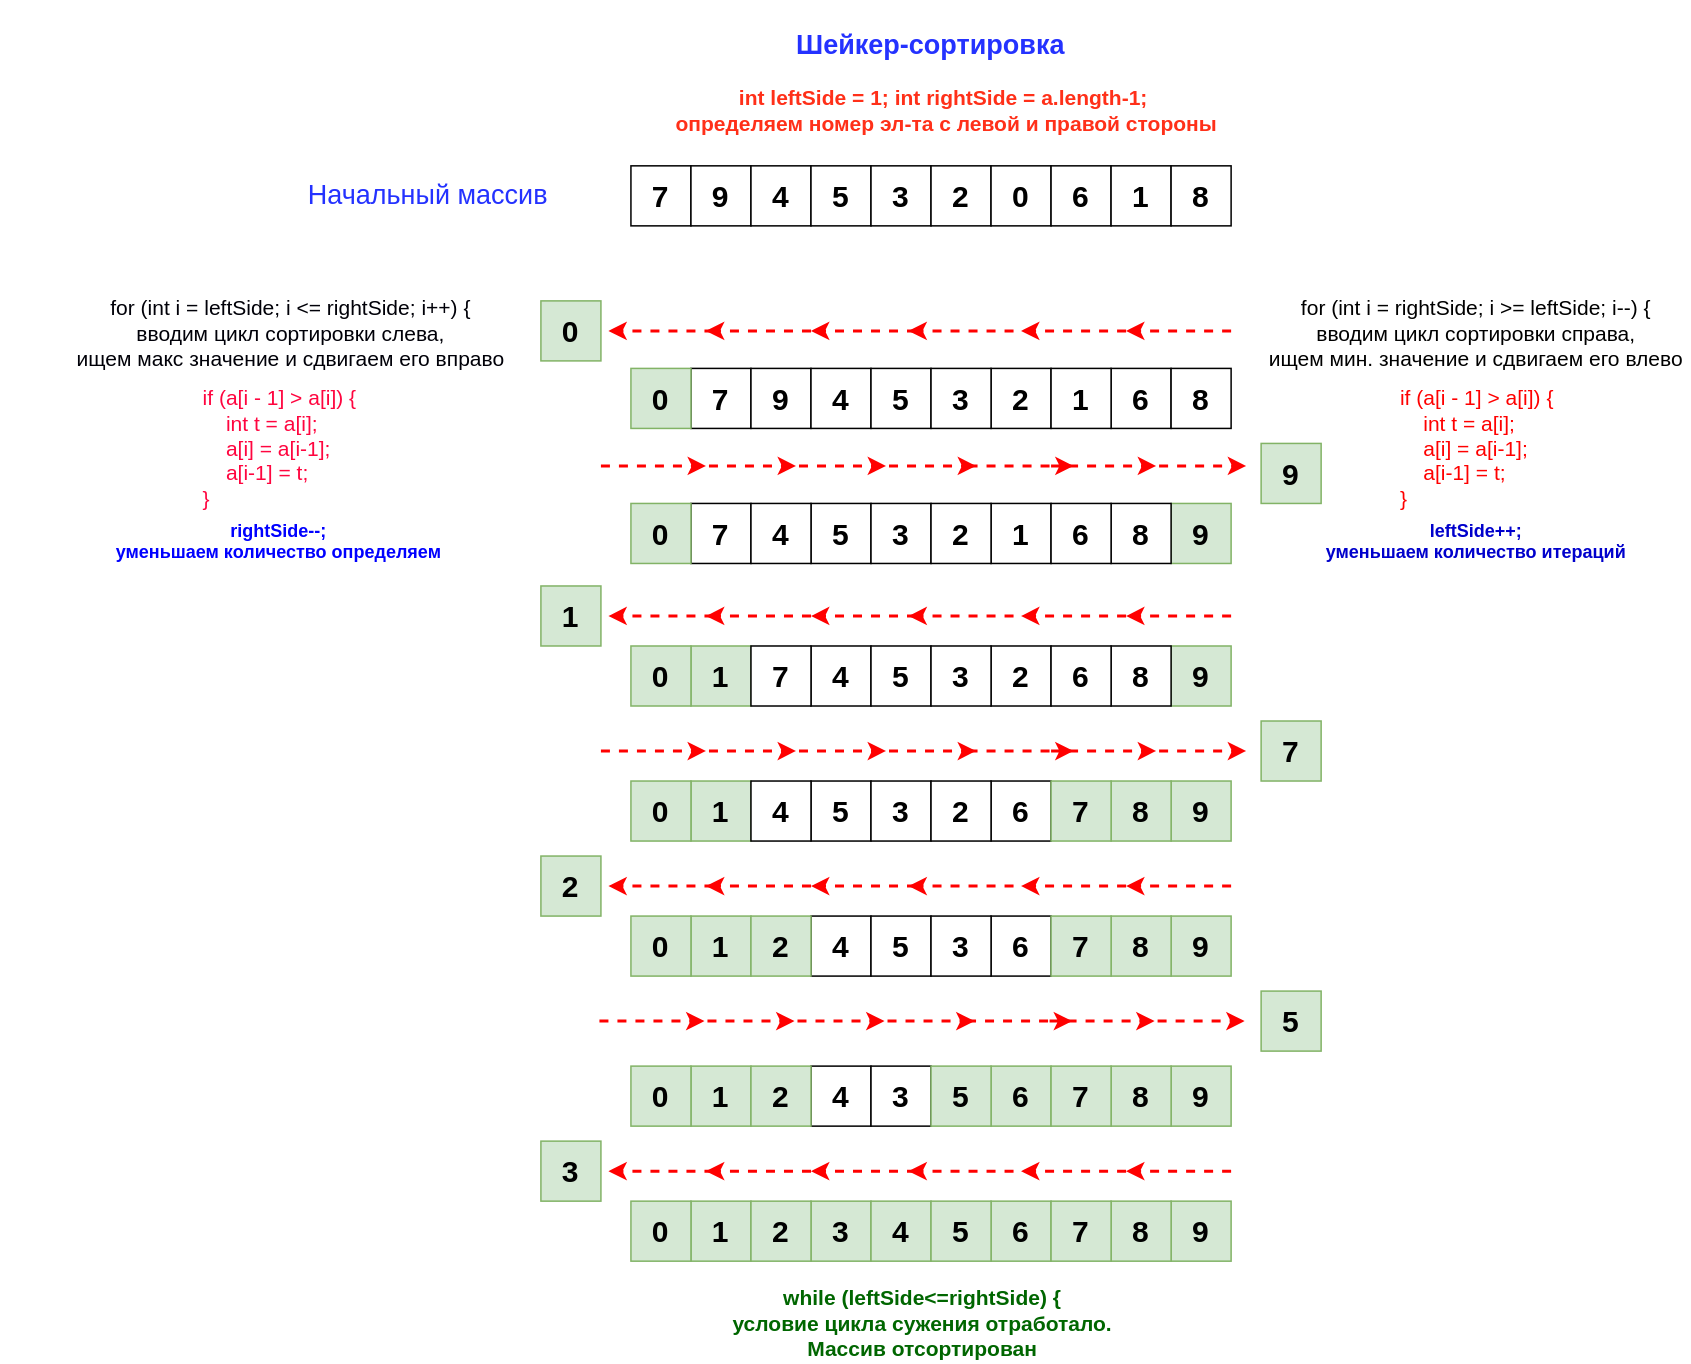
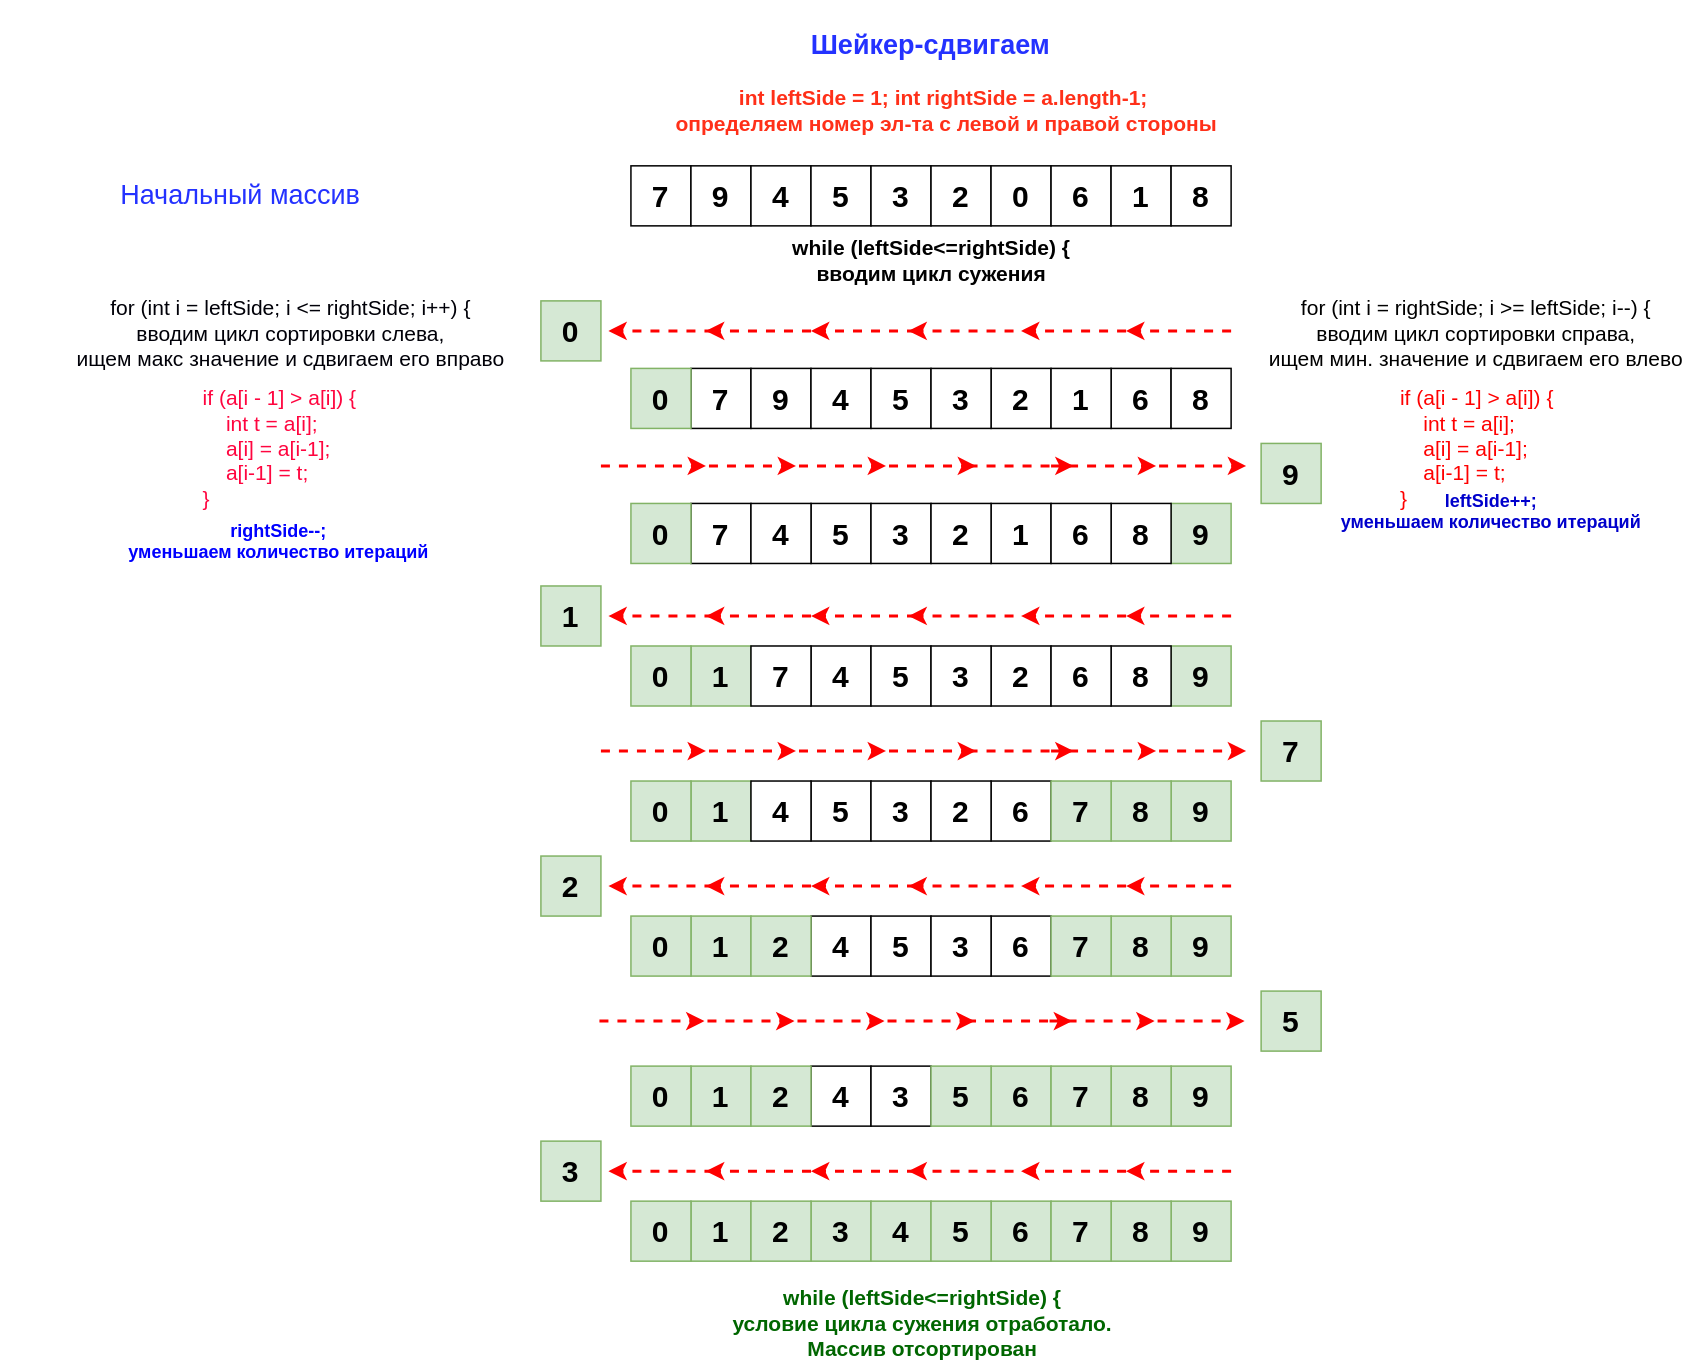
- <mxCell id="12" value="Шейкер-сортировка" style="text;html=1;strokeColor=none;fillColor=none;align=center;verticalAlign=middle;whiteSpace=wrap;rounded=0;fontSize=18;fontStyle=1;fontColor=#2432FF;" vertex="1" parent="1"><mxGeometry x="520" y="20" width="200" height="20" as="geometry" /></mxCell>
+ <mxCell id="12" value="Шейкер-сдвигаем" style="text;html=1;strokeColor=none;fillColor=none;align=center;verticalAlign=middle;whiteSpace=wrap;rounded=0;fontSize=18;fontStyle=1;fontColor=#2432FF;" vertex="1" parent="1"><mxGeometry x="520" y="20" width="200" height="20" as="geometry" /></mxCell>
- <mxCell id="13" value="Начальный массив" style="text;html=1;strokeColor=none;fillColor=none;align=center;verticalAlign=middle;whiteSpace=wrap;rounded=0;fontSize=18;fontColor=#2432FF;" vertex="1" parent="1"><mxGeometry x="170" y="120" width="230" height="20" as="geometry" /></mxCell>
+ <mxCell id="13" value="Начальный массив" style="text;html=1;strokeColor=none;fillColor=none;align=center;verticalAlign=middle;whiteSpace=wrap;rounded=0;fontSize=18;fontColor=#2432FF;" vertex="1" parent="1"><mxGeometry x="45" y="120" width="230" height="20" as="geometry" /></mxCell>
+ <mxCell id="15" value="while (leftSide&amp;lt;=rightSide) {&lt;br&gt;вводим цикл сужения" style="text;html=1;fontSize=14;fontColor=#000000;fontStyle=1;align=center;" vertex="1" parent="1"><mxGeometry x="445" y="150" width="350" height="30" as="geometry" /></mxCell>
- <mxCell id="36" value="leftSide++; &lt;br style=&quot;font-size: 12px;&quot;&gt;уменьшаем количество итераций" style="text;html=1;fontSize=12;fontColor=#0000CC;align=center;fontStyle=1" vertex="1" parent="1"><mxGeometry x="892.5" y="340" width="180" height="30" as="geometry" /></mxCell>
+ <mxCell id="36" value="leftSide++; &lt;br style=&quot;font-size: 12px;&quot;&gt;уменьшаем количество итераций" style="text;html=1;fontSize=12;fontColor=#0000CC;align=center;fontStyle=1" vertex="1" parent="1"><mxGeometry x="902.5" y="320" width="180" height="30" as="geometry" /></mxCell>
- <mxCell id="39" value="rightSide--;&lt;br style=&quot;font-size: 12px&quot;&gt;уменьшаем количество определяем" style="text;html=1;fontSize=12;fontColor=#0000FF;fontStyle=1;align=center;" vertex="1" parent="1"><mxGeometry x="20" y="340" width="330" height="30" as="geometry" /></mxCell>
+ <mxCell id="39" value="rightSide--;&lt;br style=&quot;font-size: 12px&quot;&gt;уменьшаем количество итераций" style="text;html=1;fontSize=12;fontColor=#0000FF;fontStyle=1;align=center;" vertex="1" parent="1"><mxGeometry x="20" y="340" width="330" height="30" as="geometry" /></mxCell>
